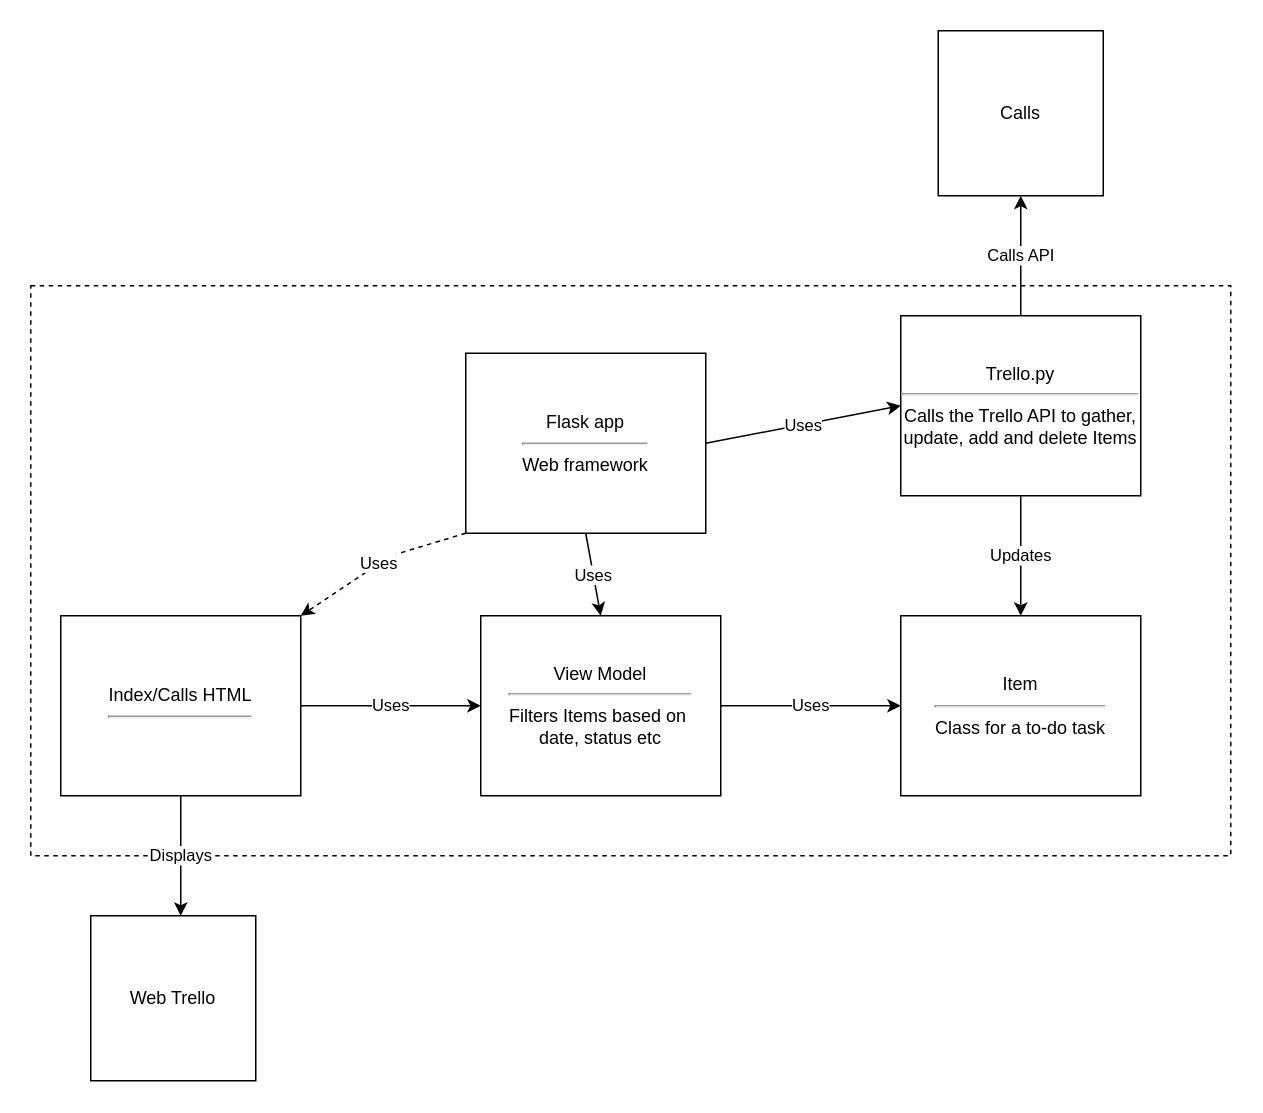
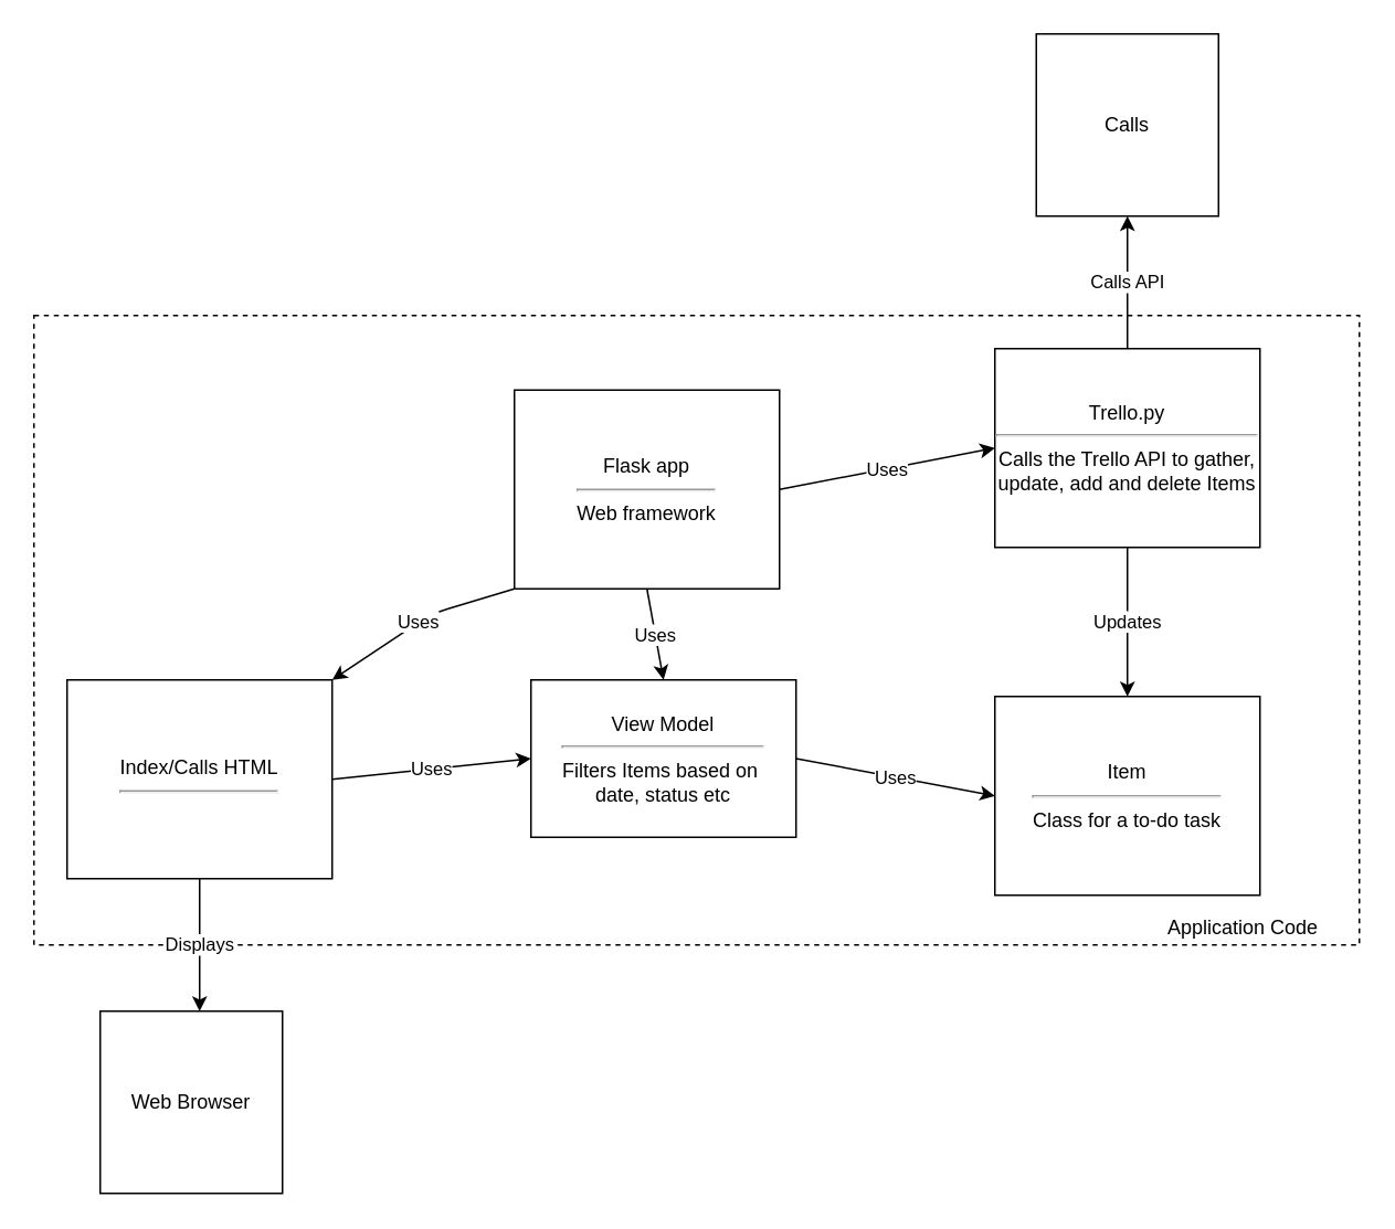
- <mxCell id="15" value="Uses" style="endArrow=classic;html=1;exitX=0;exitY=1;exitDx=0;exitDy=0;entryX=1;entryY=0;entryDx=0;entryDy=0;dashed=1;" edge="1" parent="1" source="4" target="7"><mxGeometry width="50" height="50" relative="1" as="geometry"><mxPoint x="450" y="430" as="sourcePoint" /><mxPoint x="500" y="380" as="targetPoint" /><Array as="points"><mxPoint x="260" y="370" /></Array></mxGeometry></mxCell>
+ <mxCell id="15" value="Uses" style="endArrow=classic;html=1;exitX=0;exitY=1;exitDx=0;exitDy=0;entryX=1;entryY=0;entryDx=0;entryDy=0;" edge="1" parent="1" source="4" target="7"><mxGeometry width="50" height="50" relative="1" as="geometry"><mxPoint x="450" y="430" as="sourcePoint" /><mxPoint x="500" y="380" as="targetPoint" /><Array as="points"><mxPoint x="260" y="370" /></Array></mxGeometry></mxCell>
- <mxCell id="6" value="View Model&lt;br&gt;&lt;hr&gt;Filters Items based on&amp;nbsp;&lt;br&gt;date, status etc" style="rounded=0;whiteSpace=wrap;html=1;" vertex="1" parent="1"><mxGeometry x="320" y="410" width="160" height="120" as="geometry" /></mxCell>
+ <mxCell id="6" value="View Model&lt;br&gt;&lt;hr&gt;Filters Items based on&amp;nbsp;&lt;br&gt;date, status etc" style="rounded=0;whiteSpace=wrap;html=1;" vertex="1" parent="1"><mxGeometry x="320" y="410" width="160" height="95" as="geometry" /></mxCell>
- <mxCell id="3" value="Item&lt;br&gt;&lt;hr&gt;Class for a to-do task" style="rounded=0;whiteSpace=wrap;html=1;" vertex="1" parent="1"><mxGeometry x="600" y="410" width="160" height="120" as="geometry" /></mxCell>
+ <mxCell id="3" value="Item&lt;br&gt;&lt;hr&gt;Class for a to-do task" style="rounded=0;whiteSpace=wrap;html=1;" vertex="1" parent="1"><mxGeometry x="600" y="420" width="160" height="120" as="geometry" /></mxCell>
+ <mxCell id="9" value="Application Code" style="text;html=1;strokeColor=none;fillColor=none;align=center;verticalAlign=middle;whiteSpace=wrap;rounded=0;dashed=1;" vertex="1" parent="1"><mxGeometry x="700" y="550" width="100" height="20" as="geometry" /></mxCell>
- <mxCell id="17" value="Web Trello" style="whiteSpace=wrap;html=1;aspect=fixed;" vertex="1" parent="1"><mxGeometry x="60" y="610" width="110" height="110" as="geometry" /></mxCell>
+ <mxCell id="17" value="Web Browser" style="whiteSpace=wrap;html=1;aspect=fixed;" vertex="1" parent="1"><mxGeometry x="60" y="610" width="110" height="110" as="geometry" /></mxCell>
